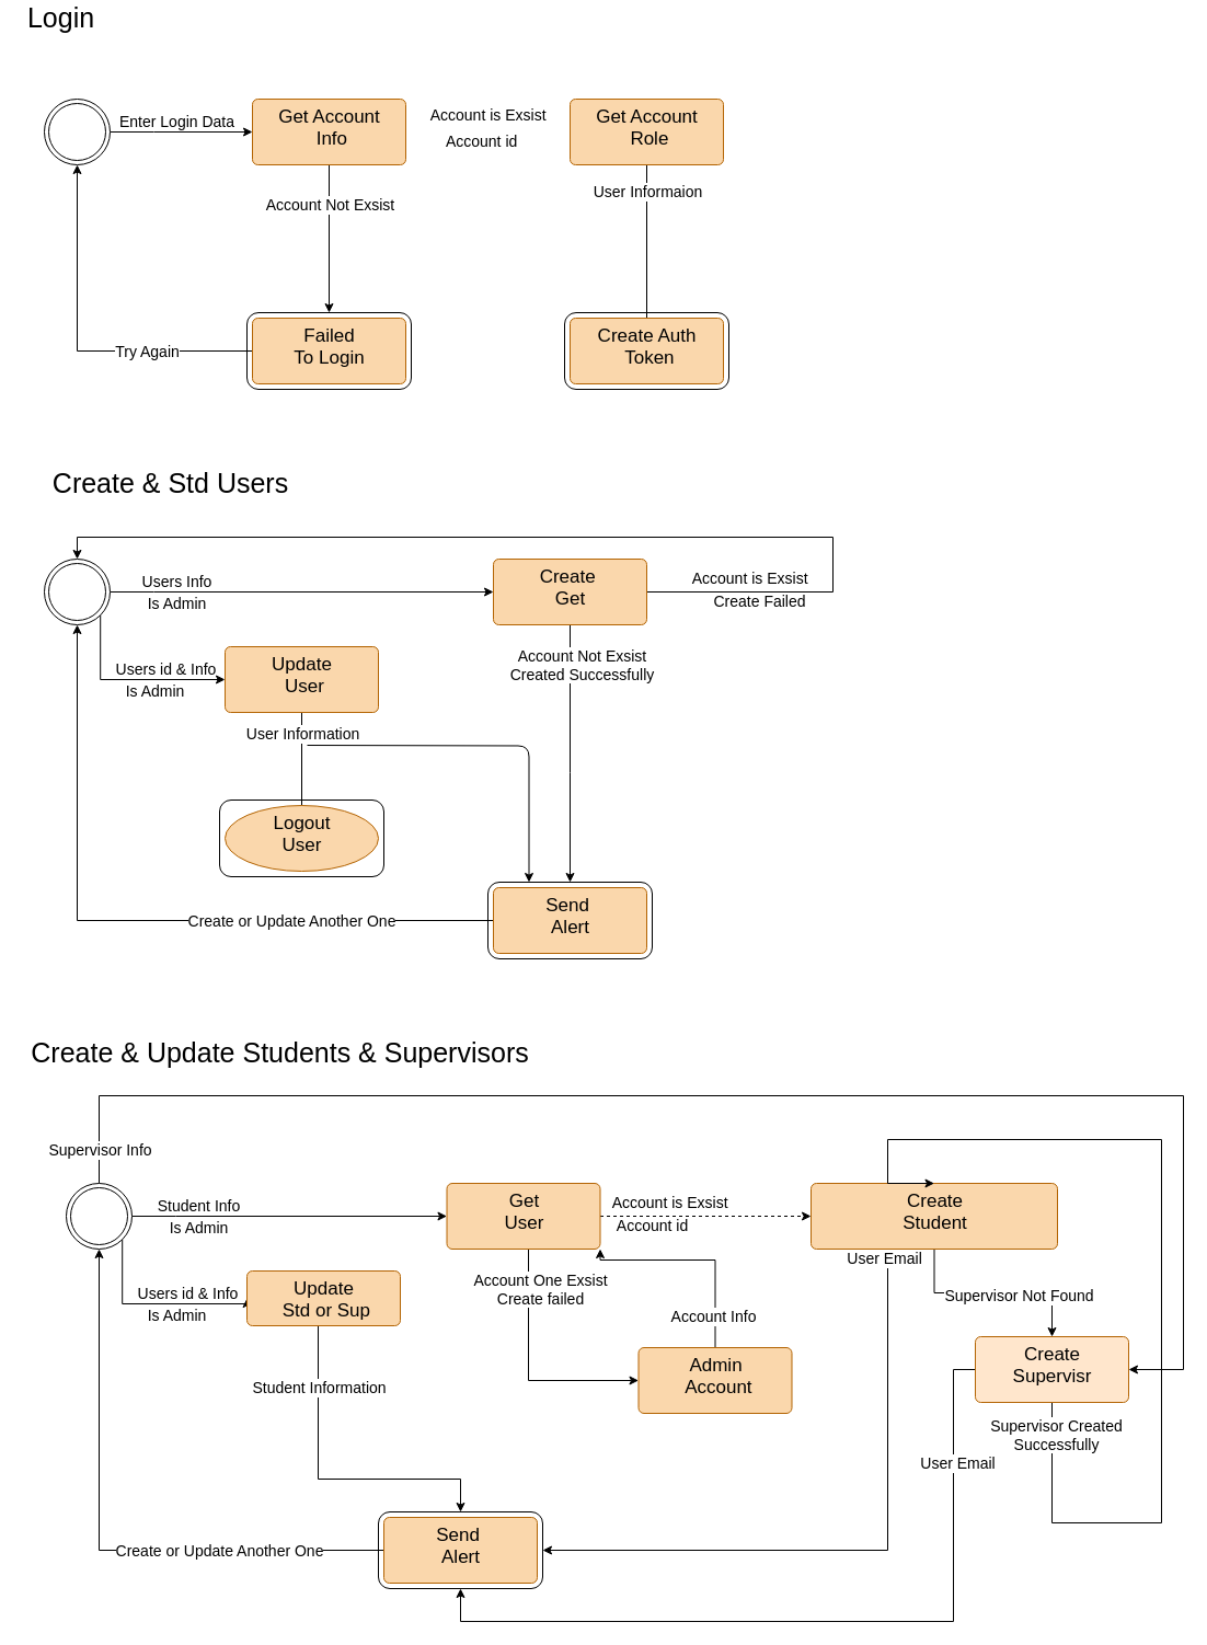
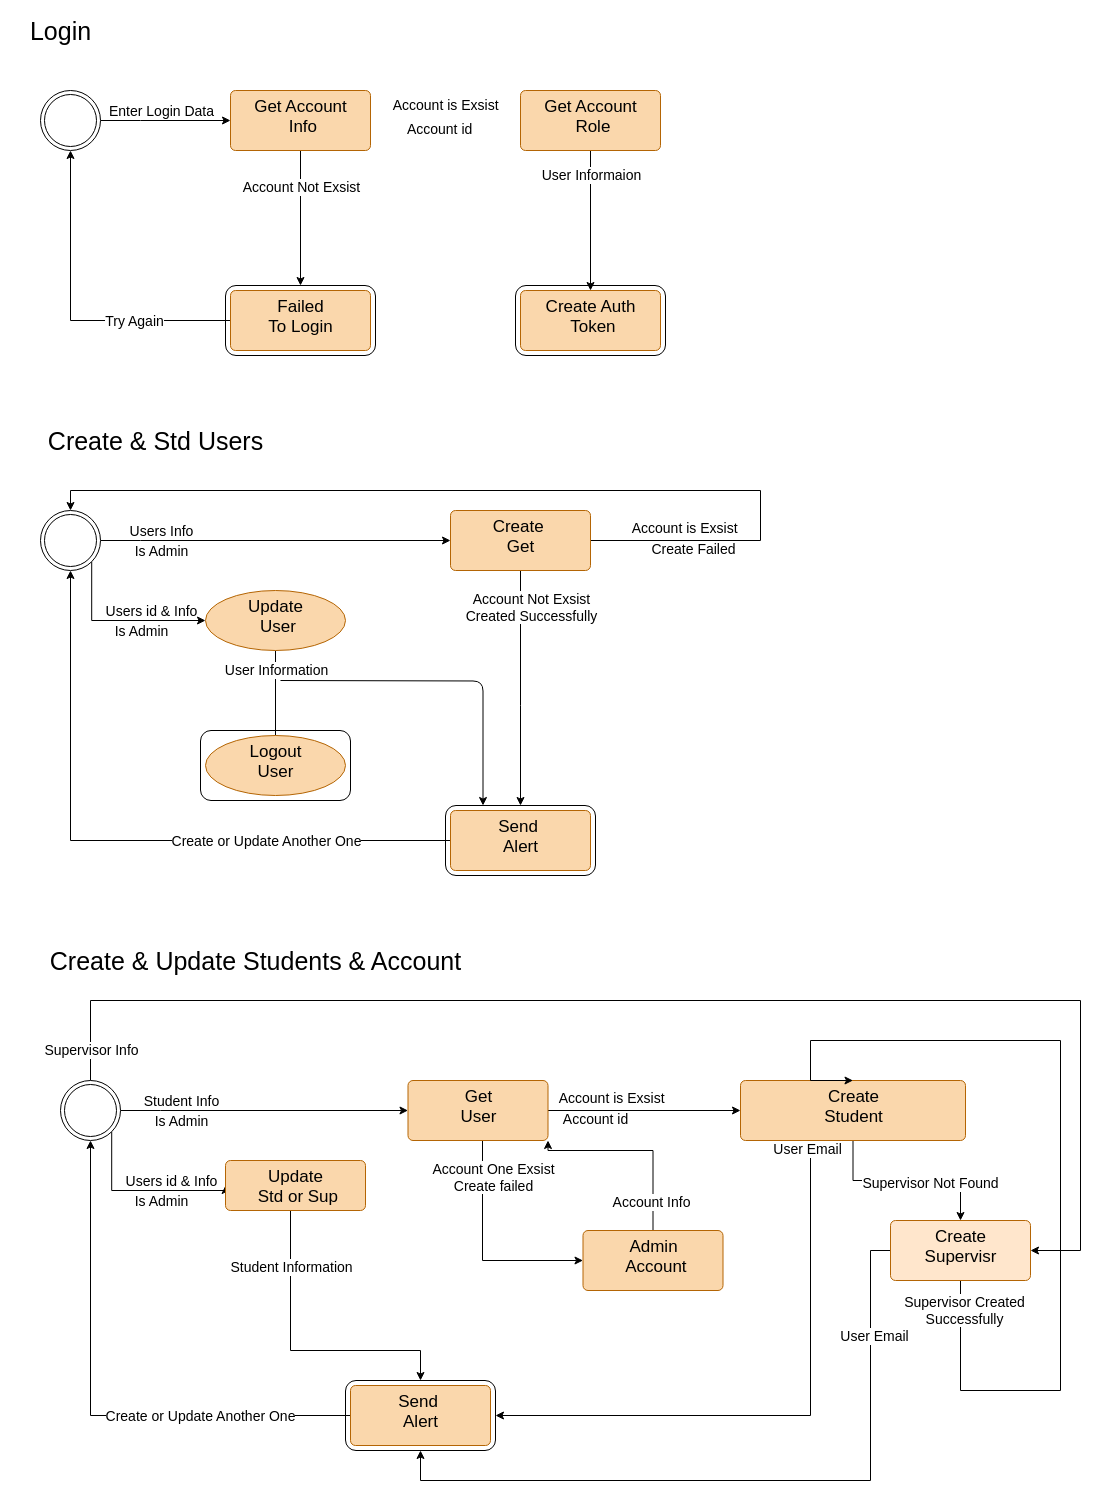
- <mxCell id="9" value="&lt;font style=&quot;font-size: 25px&quot;&gt;Login&lt;/font&gt;" style="text;html=1;align=center;verticalAlign=middle;resizable=0;points=[];autosize=1;" vertex="1" parent="1"><mxGeometry x="15" y="5" width="80" height="20" as="geometry" /></mxCell>
+ <mxCell id="9" value="&lt;font style=&quot;font-size: 25px&quot;&gt;Login&lt;/font&gt;" style="text;html=1;align=center;verticalAlign=middle;resizable=0;points=[];autosize=1;" vertex="1" parent="1"><mxGeometry x="20" y="20" width="80" height="20" as="geometry" /></mxCell>
- <mxCell id="10" style="edgeStyle=orthogonalEdgeStyle;rounded=0;orthogonalLoop=1;jettySize=auto;html=1;entryX=0.5;entryY=0;entryDx=0;entryDy=0;endArrow=none;" edge="1" parent="1" source="12" target="13"><mxGeometry relative="1" as="geometry" /></mxCell>
+ <mxCell id="10" style="edgeStyle=orthogonalEdgeStyle;rounded=0;orthogonalLoop=1;jettySize=auto;html=1;entryX=0.5;entryY=0;entryDx=0;entryDy=0;" edge="1" parent="1" source="12" target="13"><mxGeometry relative="1" as="geometry" /></mxCell>
- <mxCell id="32" value="&lt;span style=&quot;font-size: 17px&quot;&gt;Update&lt;br&gt;&amp;nbsp;User&lt;/span&gt;" style="html=1;align=center;verticalAlign=top;rounded=1;absoluteArcSize=1;arcSize=10;dashed=0;fillColor=#fad7ac;strokeColor=#b46504;" vertex="1" parent="1"><mxGeometry x="205" y="590" width="140" height="60" as="geometry" /></mxCell>
+ <mxCell id="32" value="&lt;span style=&quot;font-size: 17px&quot;&gt;Update&lt;br&gt;&amp;nbsp;User&lt;/span&gt;" style="ellipse;html=1;align=center;verticalAlign=top;absoluteArcSize=1;arcSize=10;dashed=0;fillColor=#fad7ac;strokeColor=#b46504;" vertex="1" parent="1"><mxGeometry x="205" y="590" width="140" height="60" as="geometry" /></mxCell>
- <mxCell id="45" value="&lt;font style=&quot;font-size: 25px&quot;&gt;Create &amp;amp; Update Students &amp;amp; Supervisors&lt;/font&gt;" style="text;html=1;align=center;verticalAlign=middle;resizable=0;points=[];autosize=1;" vertex="1" parent="1"><mxGeometry x="20" y="950" width="470" height="20" as="geometry" /></mxCell>
+ <mxCell id="45" value="&lt;font style=&quot;font-size: 25px&quot;&gt;Create &amp;amp; Update Students &amp;amp; Account&lt;/font&gt;" style="text;html=1;align=center;verticalAlign=middle;resizable=0;points=[];autosize=1;" vertex="1" parent="1"><mxGeometry x="20" y="950" width="470" height="20" as="geometry" /></mxCell>
- <mxCell id="53" style="edgeStyle=orthogonalEdgeStyle;rounded=0;orthogonalLoop=1;jettySize=auto;html=1;entryX=0;entryY=0.5;entryDx=0;entryDy=0;fontSize=14;dashed=1;" edge="1" parent="1" source="54" target="72"><mxGeometry relative="1" as="geometry" /></mxCell>
+ <mxCell id="53" style="edgeStyle=orthogonalEdgeStyle;rounded=0;orthogonalLoop=1;jettySize=auto;html=1;entryX=0;entryY=0.5;entryDx=0;entryDy=0;fontSize=14;" edge="1" parent="1" source="54" target="72"><mxGeometry relative="1" as="geometry" /></mxCell>
